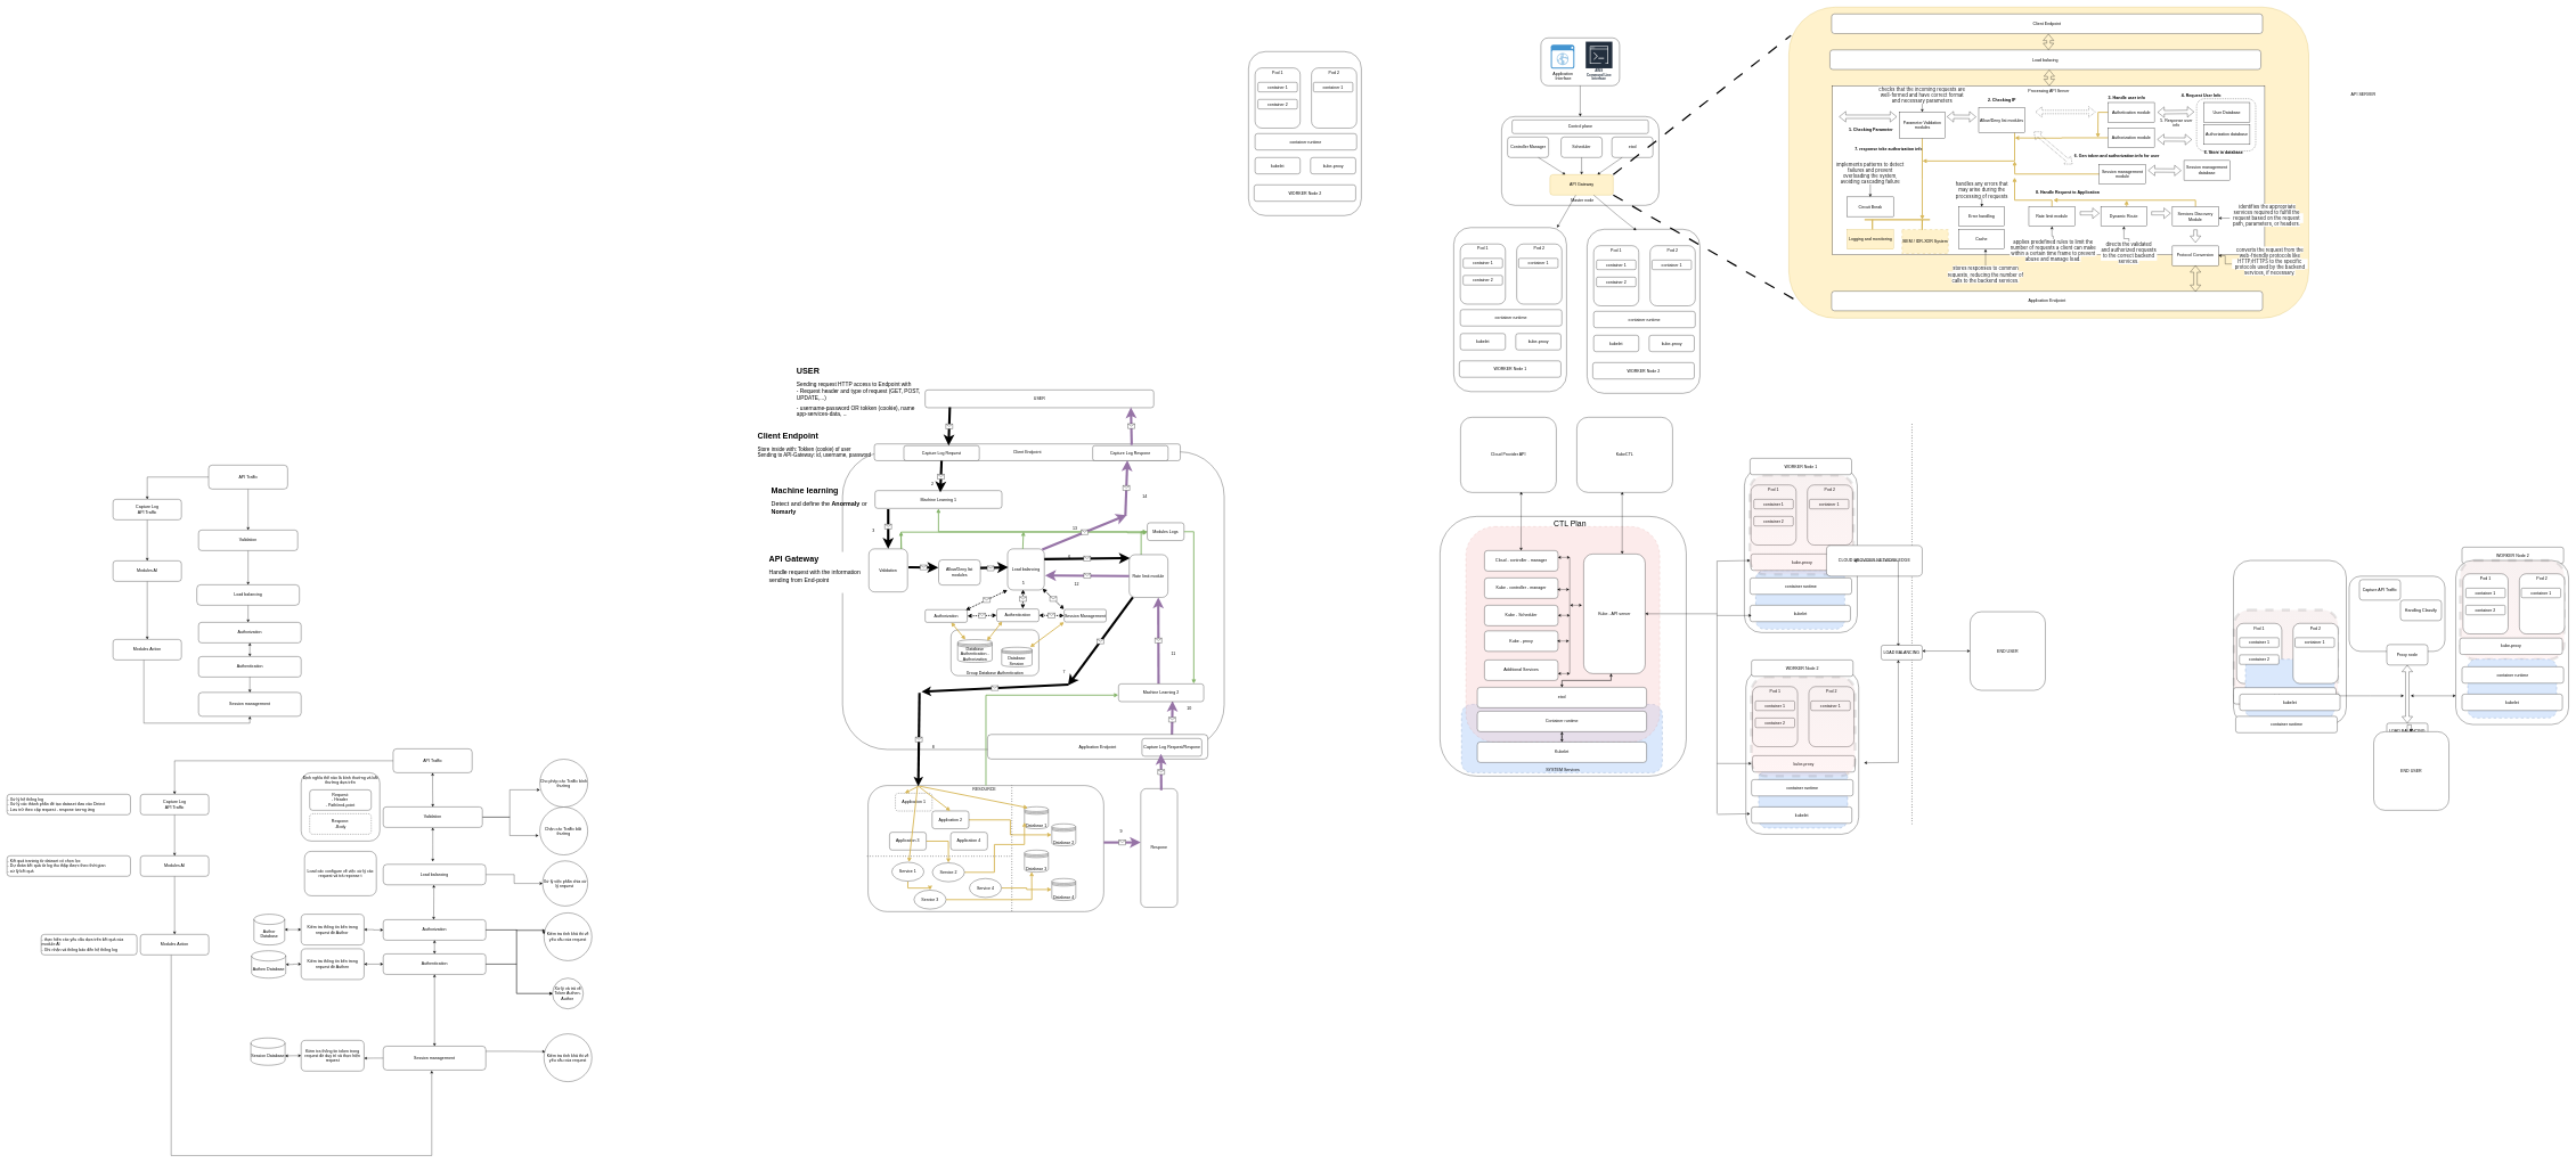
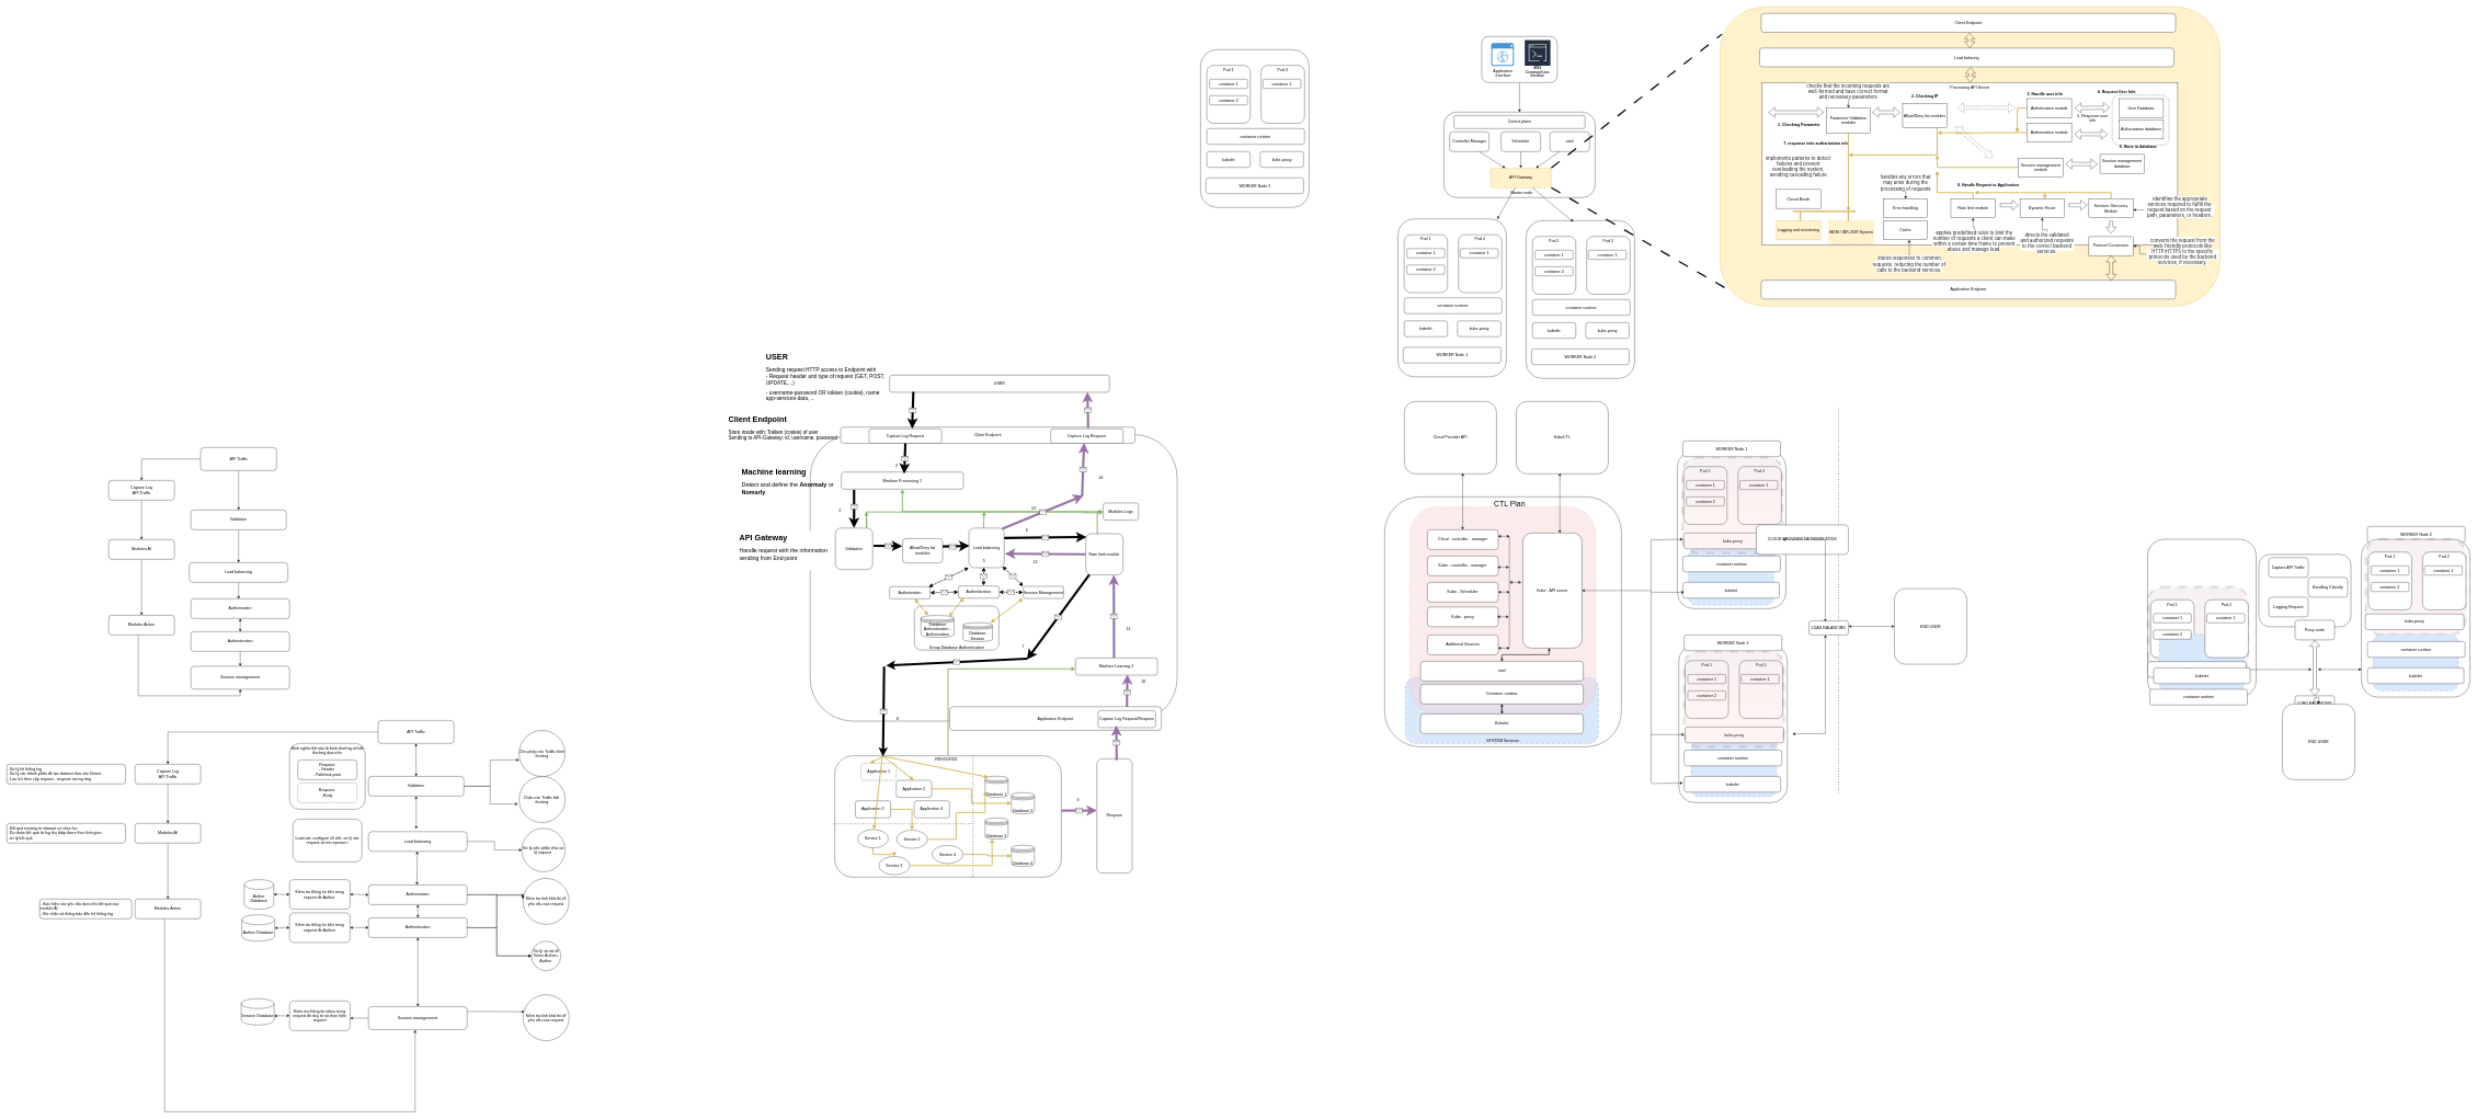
- <mxCell id="45" value="API SERVER" style="text;html=1;strokeColor=none;fillColor=none;align=center;verticalAlign=middle;whiteSpace=wrap;rounded=0;" parent="1" vertex="1"><mxGeometry x="6810" y="260" width="200" height="30" as="geometry" /></mxCell>
- <mxCell id="50" value="6. Gen token and authorization info for user" style="text;html=1;strokeColor=none;fillColor=none;align=center;verticalAlign=middle;whiteSpace=wrap;rounded=0;fontStyle=1" parent="48" vertex="1"><mxGeometry x="707.115" y="401.508" width="264.415" height="28.679" as="geometry" /></mxCell>
- <mxCell id="97" style="edgeStyle=orthogonalEdgeStyle;rounded=0;orthogonalLoop=1;jettySize=auto;html=1;" parent="48" source="98" target="87" edge="1"><mxGeometry relative="1" as="geometry" /></mxCell>
- <mxCell id="313" value="Machine Learning 1" style="rounded=1;whiteSpace=wrap;html=1;" parent="311" vertex="1"><mxGeometry x="36" y="184.5" width="371" height="52.09" as="geometry" /></mxCell>
+ <mxCell id="313" value="Machine Processing 1" style="rounded=1;whiteSpace=wrap;html=1;" parent="311" vertex="1"><mxGeometry x="36" y="184.5" width="371" height="52.09" as="geometry" /></mxCell>
- <mxCell id="411" value="6" style="text;html=1;align=center;verticalAlign=middle;whiteSpace=wrap;rounded=0;" parent="311" vertex="1"><mxGeometry x="575" y="363" width="60" height="30" as="geometry" /></mxCell>
+ <mxCell id="411" value="6" style="text;html=1;align=center;verticalAlign=middle;whiteSpace=wrap;rounded=0;" parent="311" vertex="1"><mxGeometry x="570" y="348" width="60" height="30" as="geometry" /></mxCell>
- <mxCell id="393" style="edgeStyle=orthogonalEdgeStyle;rounded=0;orthogonalLoop=1;jettySize=auto;html=1;fillColor=#d5e8d4;strokeColor=#82b366;strokeWidth=3;" parent="311" source="317" target="401" edge="1"><mxGeometry relative="1" as="geometry"><mxPoint x="1020" y="614.5" as="targetPoint" /><Array as="points"><mxPoint x="968" y="305" /></Array></mxGeometry></mxCell>
+ <mxCell id="232" value="Logging Request" style="rounded=1;whiteSpace=wrap;html=1;" parent="1" vertex="1"><mxGeometry x="6898.25" y="1815" width="120" height="60" as="geometry" /></mxCell>
